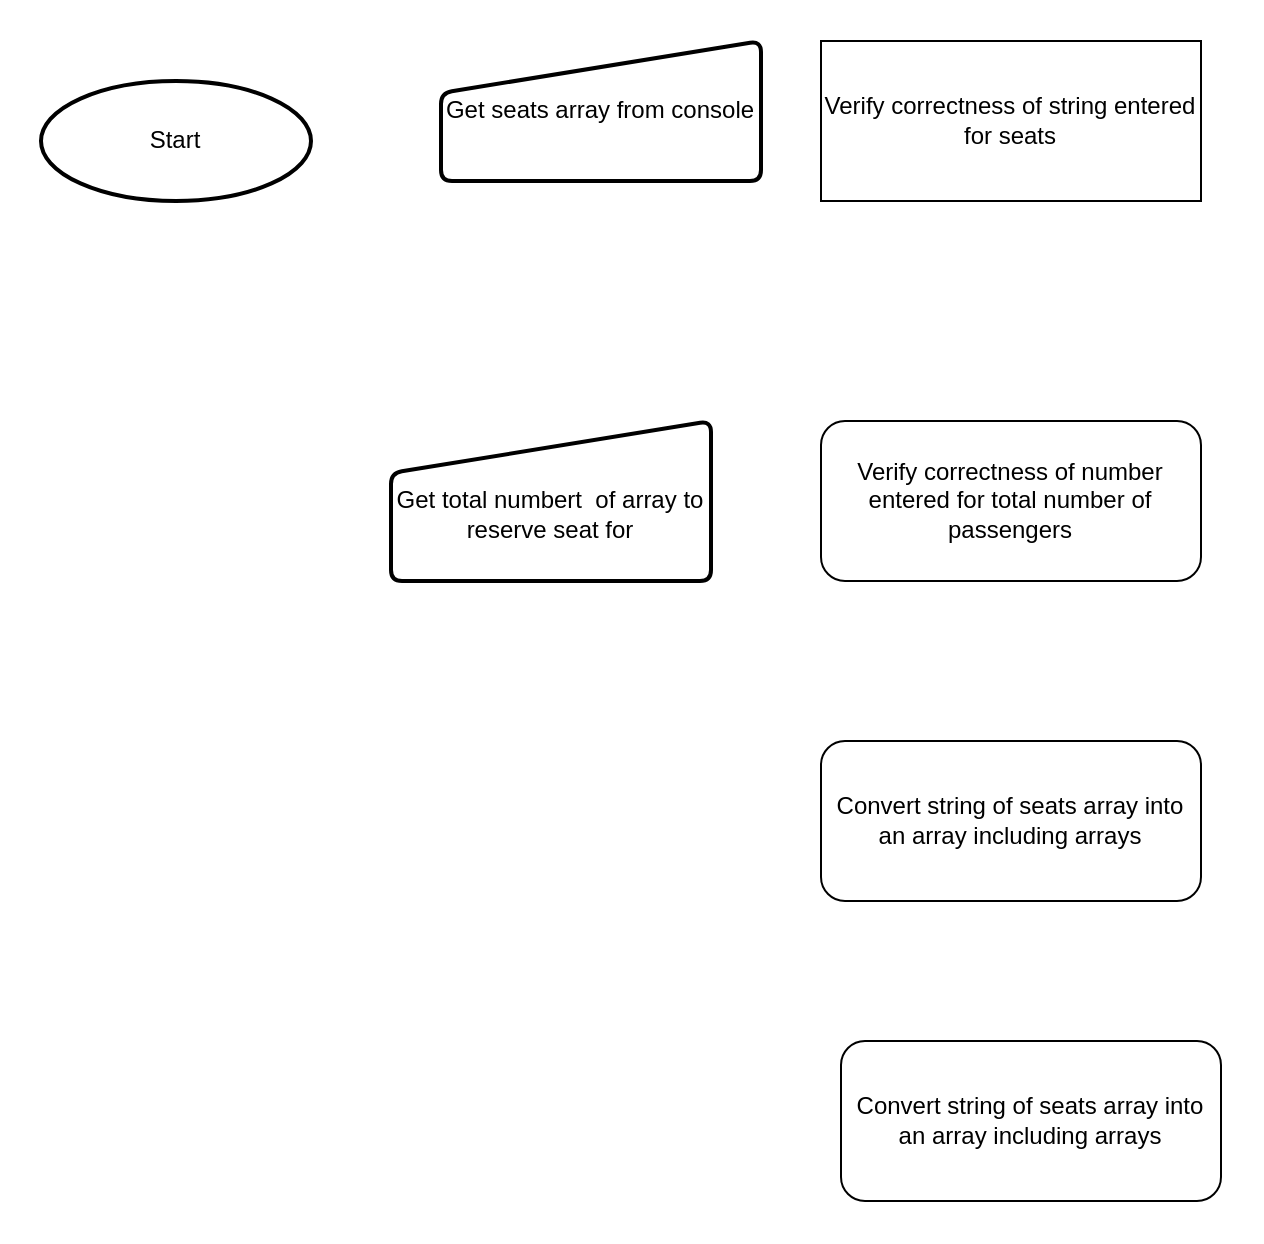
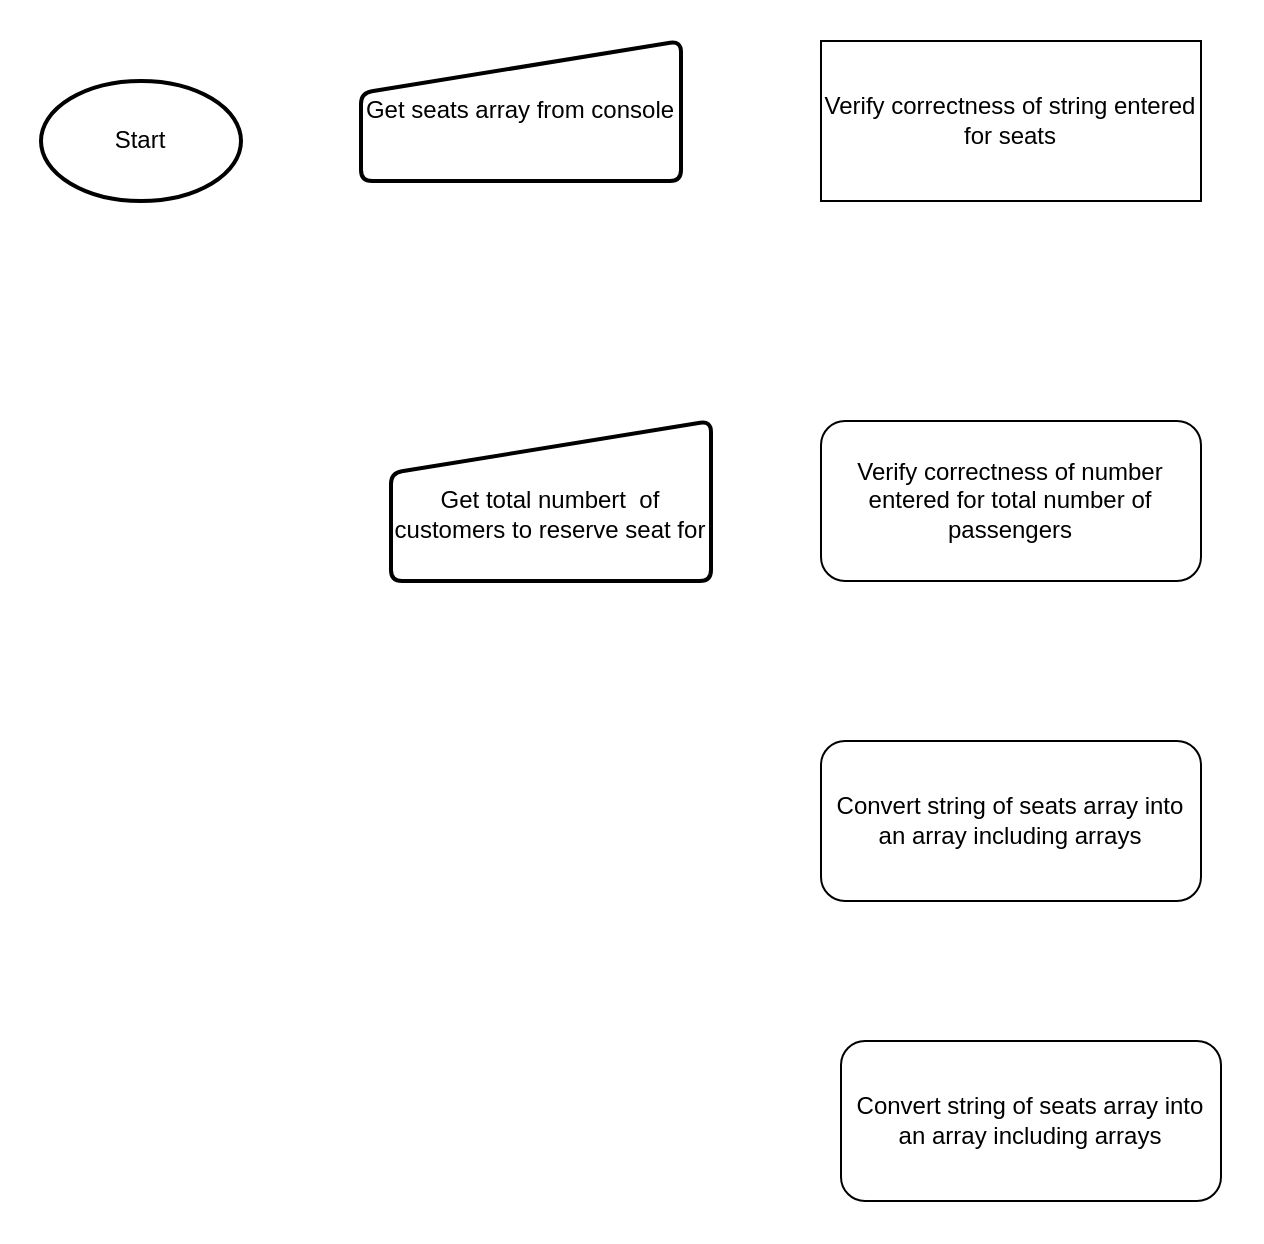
- <mxCell id="3" value="Get seats array from console&lt;br&gt;" style="html=1;strokeWidth=2;shape=manualInput;whiteSpace=wrap;rounded=1;size=26;arcSize=11;" vertex="1" parent="1"><mxGeometry x="220" y="20" width="160" height="70" as="geometry" /></mxCell>
+ <mxCell id="3" value="Get seats array from console&lt;br&gt;" style="html=1;strokeWidth=2;shape=manualInput;whiteSpace=wrap;rounded=1;size=26;arcSize=11;" vertex="1" parent="1"><mxGeometry x="180" y="20" width="160" height="70" as="geometry" /></mxCell>
- <mxCell id="2" value="Start" style="strokeWidth=2;html=1;shape=mxgraph.flowchart.start_1;whiteSpace=wrap;" vertex="1" parent="1"><mxGeometry x="20" y="40" width="135" height="60" as="geometry" /></mxCell>
+ <mxCell id="2" value="Start" style="strokeWidth=2;html=1;shape=mxgraph.flowchart.start_1;whiteSpace=wrap;" vertex="1" parent="1"><mxGeometry x="20" y="40" width="100" height="60" as="geometry" /></mxCell>
- <mxCell id="5" value="&lt;br&gt;Get total numbert&amp;nbsp; of array to reserve seat for" style="html=1;strokeWidth=2;shape=manualInput;whiteSpace=wrap;rounded=1;size=26;arcSize=11;" vertex="1" parent="1"><mxGeometry x="195" y="210" width="160" height="80" as="geometry" /></mxCell>
+ <mxCell id="5" value="&lt;br&gt;Get total numbert&amp;nbsp; of customers to reserve seat for" style="html=1;strokeWidth=2;shape=manualInput;whiteSpace=wrap;rounded=1;size=26;arcSize=11;" vertex="1" parent="1"><mxGeometry x="195" y="210" width="160" height="80" as="geometry" /></mxCell>
